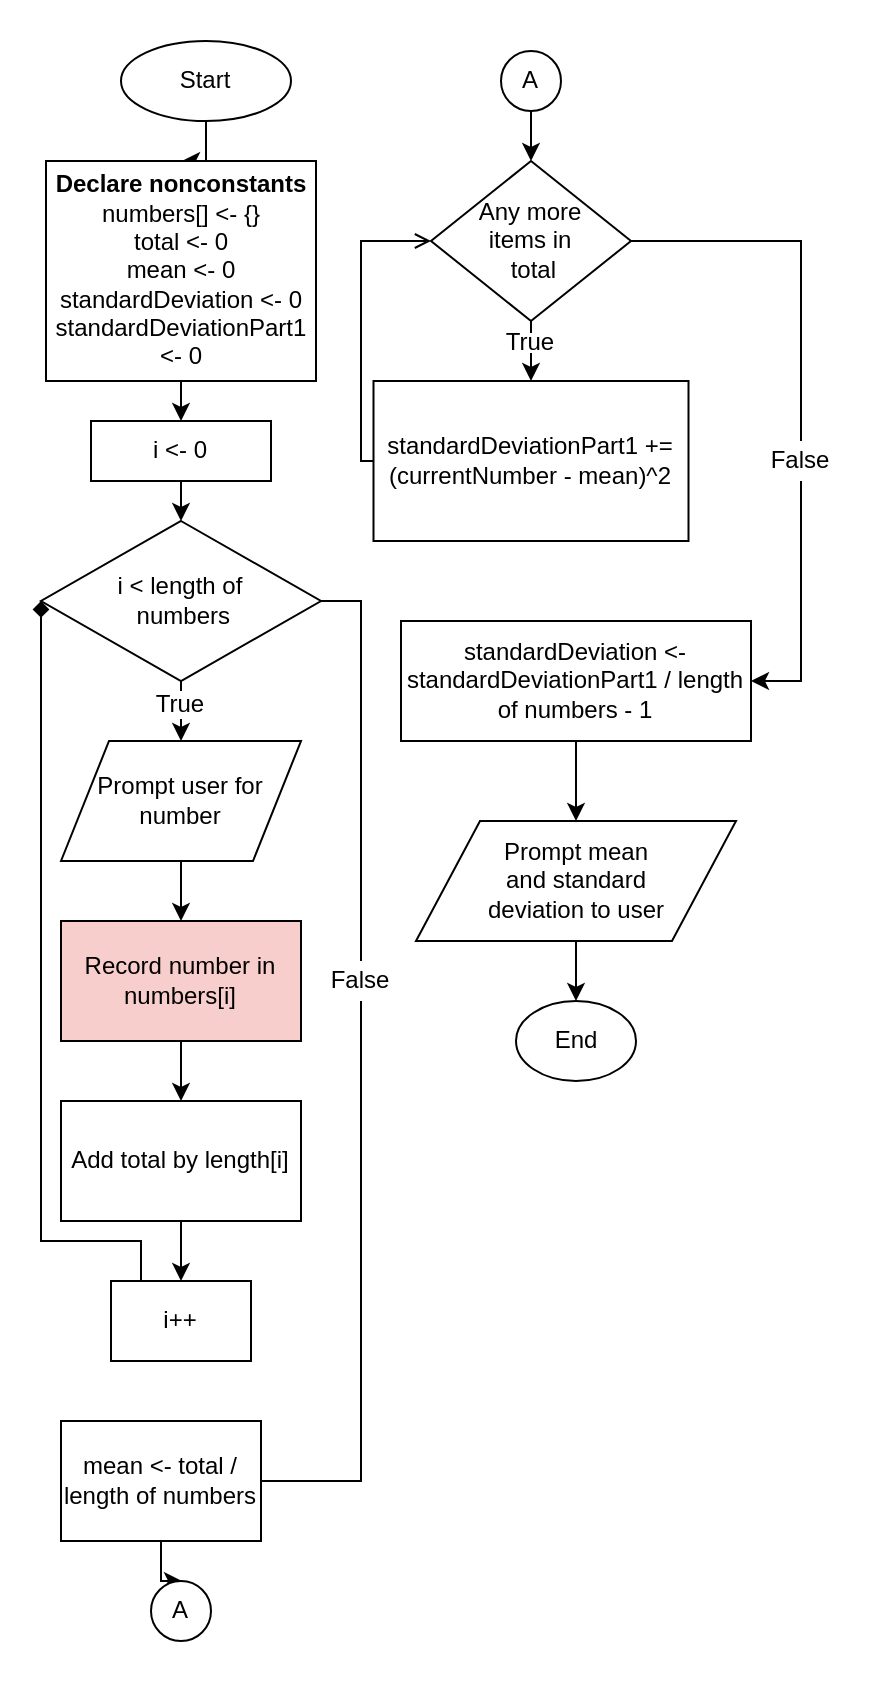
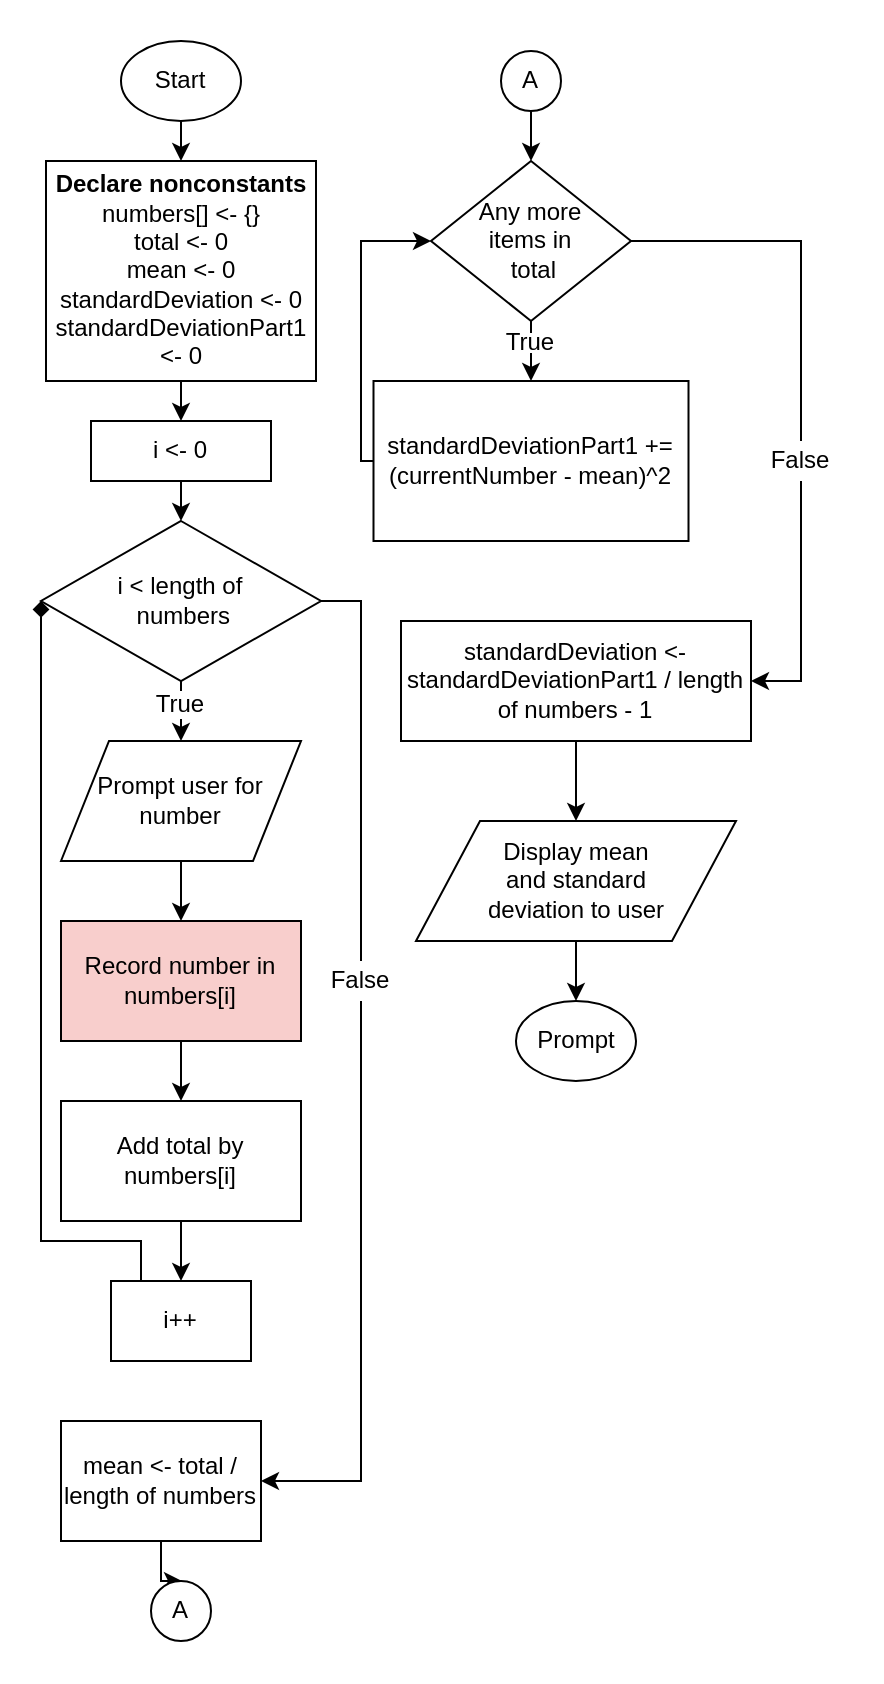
- <mxCell id="3" value="Start" style="ellipse;whiteSpace=wrap;html=1;" vertex="1" parent="1"><mxGeometry x="60" y="20" width="85" height="40" as="geometry" /></mxCell>
+ <mxCell id="3" value="Start" style="ellipse;whiteSpace=wrap;html=1;" vertex="1" parent="1"><mxGeometry x="60" y="20" width="60" height="40" as="geometry" /></mxCell>
- <mxCell id="29" style="edgeStyle=orthogonalEdgeStyle;rounded=0;orthogonalLoop=1;jettySize=auto;html=1;entryX=0;entryY=0.5;entryDx=0;entryDy=0;endArrow=open;" edge="1" parent="1" source="30" target="28"><mxGeometry relative="1" as="geometry"><mxPoint x="160" y="110" as="targetPoint" /><Array as="points"><mxPoint x="180" y="230" /><mxPoint x="180" y="120" /></Array></mxGeometry></mxCell>
+ <mxCell id="29" style="edgeStyle=orthogonalEdgeStyle;rounded=0;orthogonalLoop=1;jettySize=auto;html=1;entryX=0;entryY=0.5;entryDx=0;entryDy=0;" edge="1" parent="1" source="30" target="28"><mxGeometry relative="1" as="geometry"><mxPoint x="160" y="110" as="targetPoint" /><Array as="points"><mxPoint x="180" y="230" /><mxPoint x="180" y="120" /></Array></mxGeometry></mxCell>
- <mxCell id="36" value="Prompt mean&lt;br&gt;and standard&lt;br&gt;deviation to user" style="shape=parallelogram;perimeter=parallelogramPerimeter;whiteSpace=wrap;html=1;fillColor=#ffffff;" vertex="1" parent="1"><mxGeometry x="207.5" y="410" width="160" height="60" as="geometry" /></mxCell>
+ <mxCell id="36" value="Display mean&lt;br&gt;and standard&lt;br&gt;deviation to user" style="shape=parallelogram;perimeter=parallelogramPerimeter;whiteSpace=wrap;html=1;fillColor=#ffffff;" vertex="1" parent="1"><mxGeometry x="207.5" y="410" width="160" height="60" as="geometry" /></mxCell>
- <mxCell id="37" value="End" style="ellipse;whiteSpace=wrap;html=1;fillColor=#ffffff;" vertex="1" parent="1"><mxGeometry x="257.5" y="500" width="60" height="40" as="geometry" /></mxCell>
+ <mxCell id="37" value="Prompt" style="ellipse;whiteSpace=wrap;html=1;fillColor=#ffffff;" vertex="1" parent="1"><mxGeometry x="257.5" y="500" width="60" height="40" as="geometry" /></mxCell>
- <mxCell id="16" value="Add total by length[i]" style="rounded=0;whiteSpace=wrap;html=1;" vertex="1" parent="1"><mxGeometry x="30" y="550" width="120" height="60" as="geometry" /></mxCell>
+ <mxCell id="16" value="Add total by numbers[i]" style="rounded=0;whiteSpace=wrap;html=1;" vertex="1" parent="1"><mxGeometry x="30" y="550" width="120" height="60" as="geometry" /></mxCell>
- <mxCell id="9" style="edgeStyle=orthogonalEdgeStyle;rounded=0;orthogonalLoop=1;jettySize=auto;html=1;entryX=1;entryY=0.5;entryDx=0;entryDy=0;endArrow=none;" edge="1" parent="1" source="10" target="21"><mxGeometry relative="1" as="geometry"><mxPoint x="180" y="714" as="targetPoint" /><Array as="points"><mxPoint x="180" y="300" /><mxPoint x="180" y="740" /></Array></mxGeometry></mxCell>
+ <mxCell id="9" style="edgeStyle=orthogonalEdgeStyle;rounded=0;orthogonalLoop=1;jettySize=auto;html=1;entryX=1;entryY=0.5;entryDx=0;entryDy=0;" edge="1" parent="1" source="10" target="21"><mxGeometry relative="1" as="geometry"><mxPoint x="180" y="714" as="targetPoint" /><Array as="points"><mxPoint x="180" y="300" /><mxPoint x="180" y="740" /></Array></mxGeometry></mxCell>
